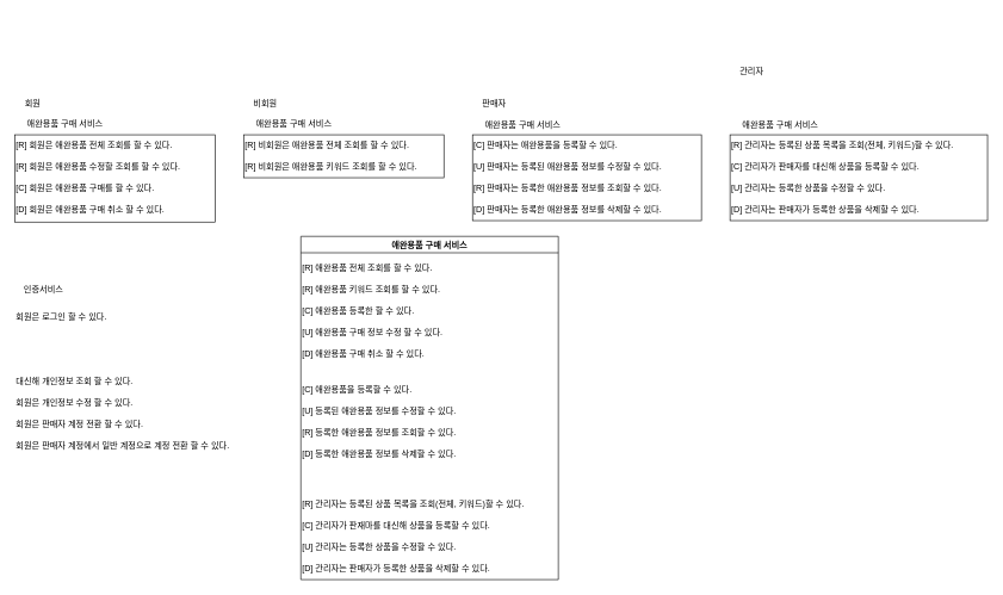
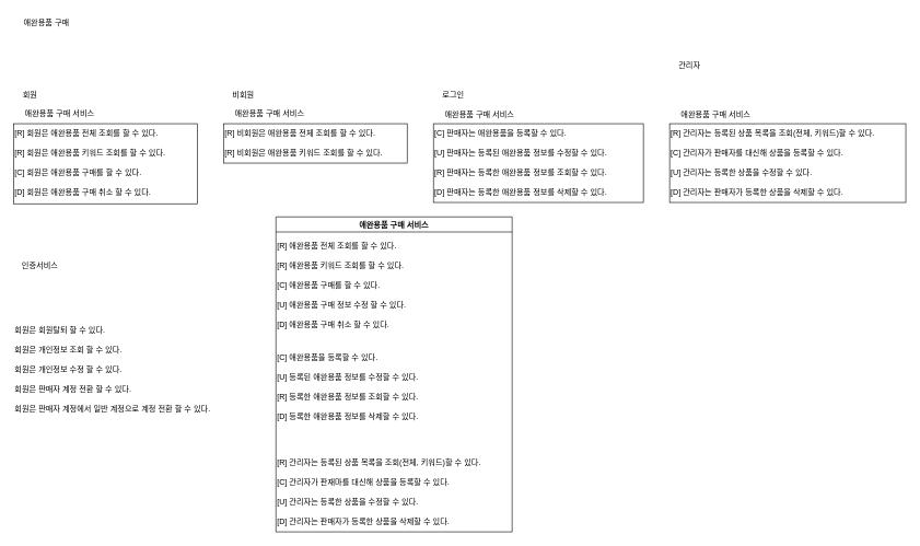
+ <mxCell id="6" value="애완용품 구매" style="text;html=1;align=center;verticalAlign=middle;resizable=0;points=[];autosize=1;strokeColor=none;fillColor=none;labelBackgroundColor=none;" vertex="1" parent="1"><mxGeometry x="20" y="20" width="100" height="30" as="geometry" /></mxCell>
- <mxCell id="9" value="판매자" style="text;html=1;align=center;verticalAlign=middle;resizable=0;points=[];autosize=1;strokeColor=none;fillColor=none;labelBackgroundColor=none;" vertex="1" parent="1"><mxGeometry x="660" y="130" width="60" height="30" as="geometry" /></mxCell>
+ <mxCell id="9" value="로그인" style="text;html=1;align=center;verticalAlign=middle;resizable=0;points=[];autosize=1;strokeColor=none;fillColor=none;labelBackgroundColor=none;" vertex="1" parent="1"><mxGeometry x="660" y="130" width="60" height="30" as="geometry" /></mxCell>
- <mxCell id="12" value="[R] 회원은 애완용품 수정할 조회를 할 수 있다." style="text;html=1;align=left;verticalAlign=middle;resizable=0;points=[];autosize=1;strokeColor=none;fillColor=none;labelBackgroundColor=none;" vertex="1" parent="1"><mxGeometry x="20" y="218" width="270" height="30" as="geometry" /></mxCell>
+ <mxCell id="12" value="[R] 회원은 애완용품 키워드 조회를 할 수 있다." style="text;html=1;align=left;verticalAlign=middle;resizable=0;points=[];autosize=1;strokeColor=none;fillColor=none;labelBackgroundColor=none;" vertex="1" parent="1"><mxGeometry x="20" y="218" width="270" height="30" as="geometry" /></mxCell>
- <mxCell id="30" value="[C] 애완용품 등록한 할 수 있다." style="text;html=1;align=left;verticalAlign=middle;resizable=0;points=[];autosize=1;strokeColor=none;fillColor=none;labelBackgroundColor=none;" vertex="1" parent="27"><mxGeometry y="90" width="190" height="30" as="geometry" /></mxCell>
+ <mxCell id="30" value="[C] 애완용품 구매를 할 수 있다." style="text;html=1;align=left;verticalAlign=middle;resizable=0;points=[];autosize=1;strokeColor=none;fillColor=none;labelBackgroundColor=none;" vertex="1" parent="27"><mxGeometry y="90" width="190" height="30" as="geometry" /></mxCell>
- <mxCell id="44" value="회원은 로그인 할 수 있다." style="text;html=1;align=left;verticalAlign=middle;resizable=0;points=[];autosize=1;strokeColor=none;fillColor=none;labelBackgroundColor=none;" vertex="1" parent="1"><mxGeometry x="20" y="428" width="160" height="30" as="geometry" /></mxCell>
+ <mxCell id="45" value="회원은 회원탈퇴 할 수 있다." style="text;html=1;align=left;verticalAlign=middle;resizable=0;points=[];autosize=1;strokeColor=none;fillColor=none;labelBackgroundColor=none;" vertex="1" parent="1"><mxGeometry x="20" y="488" width="170" height="30" as="geometry" /></mxCell>
- <mxCell id="46" value="대신해 개인정보 조회 할 수 있다." style="text;html=1;align=left;verticalAlign=middle;resizable=0;points=[];autosize=1;strokeColor=none;fillColor=none;labelBackgroundColor=none;" vertex="1" parent="1"><mxGeometry x="20" y="518" width="200" height="30" as="geometry" /></mxCell>
+ <mxCell id="46" value="회원은 개인정보 조회 할 수 있다." style="text;html=1;align=left;verticalAlign=middle;resizable=0;points=[];autosize=1;strokeColor=none;fillColor=none;labelBackgroundColor=none;" vertex="1" parent="1"><mxGeometry x="20" y="518" width="200" height="30" as="geometry" /></mxCell>
